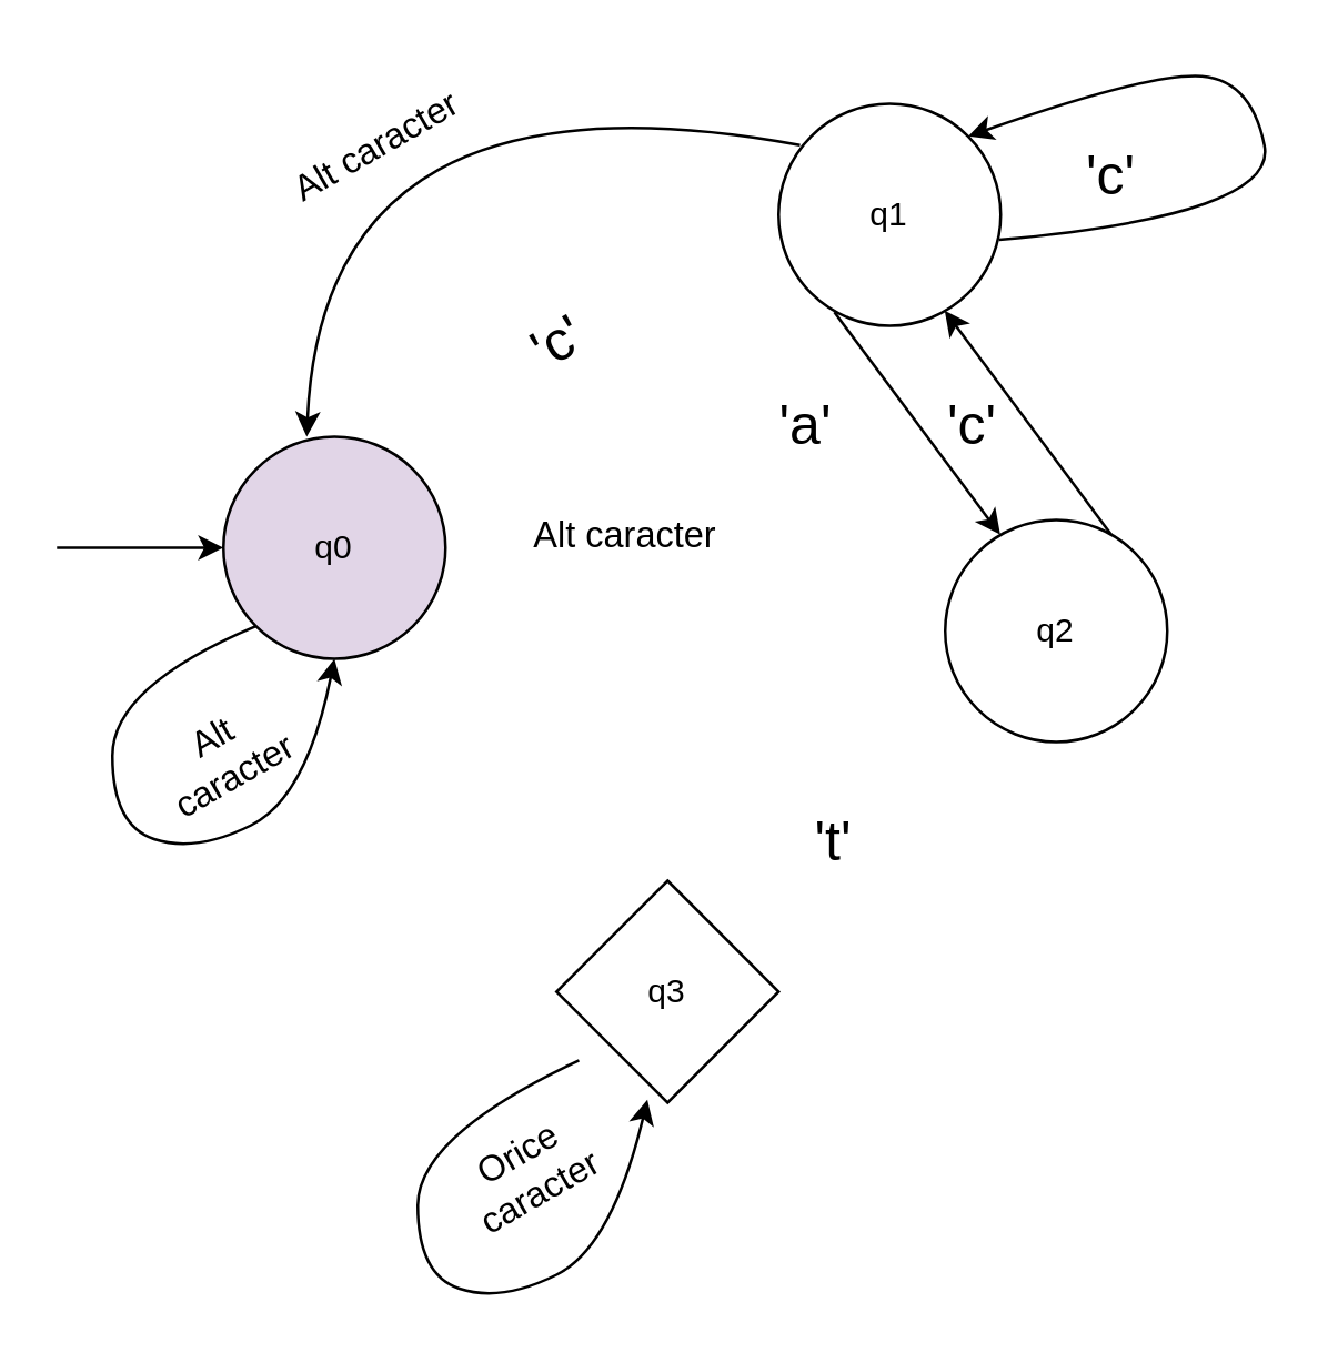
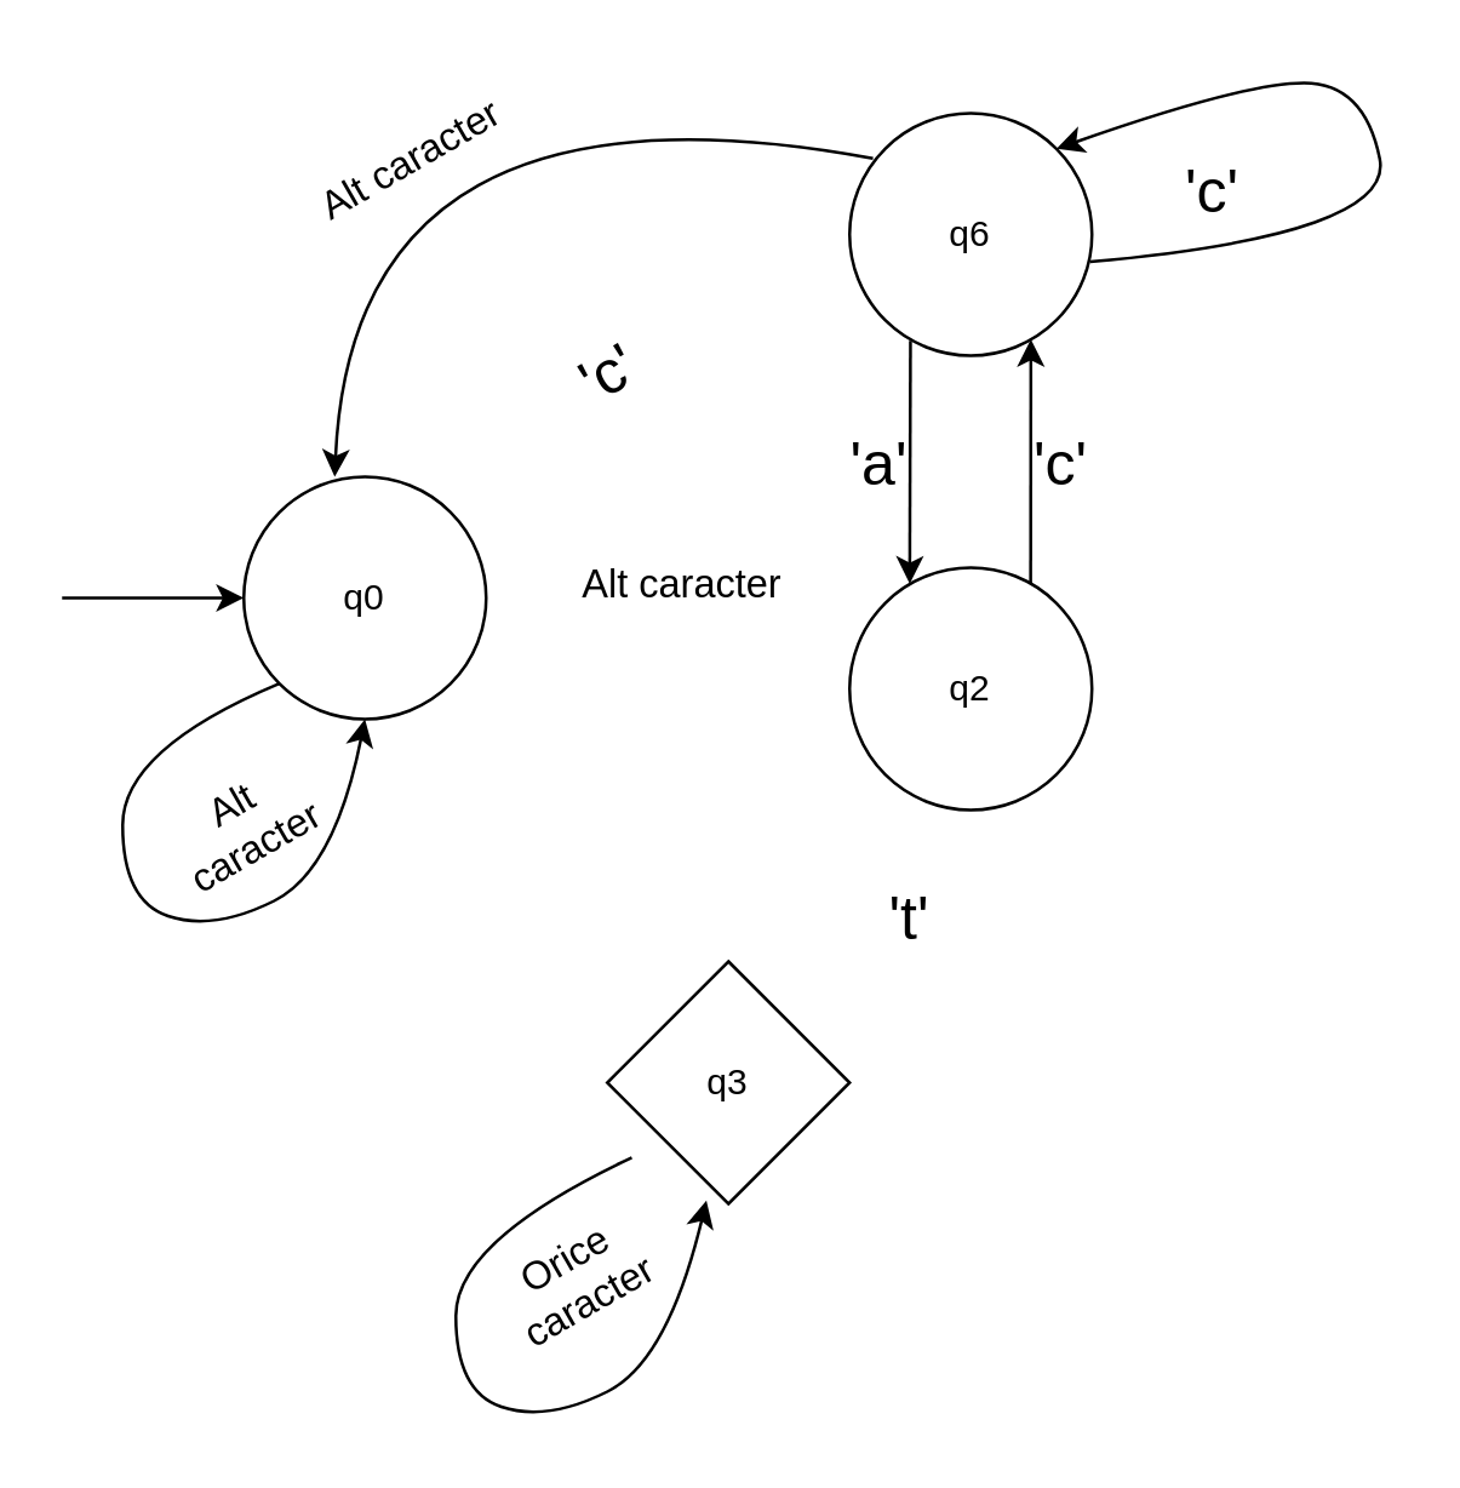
- <mxCell id="3" value="q1" style="ellipse;whiteSpace=wrap;html=1;aspect=fixed;" vertex="1" parent="1"><mxGeometry x="280" y="36.8" width="80" height="80" as="geometry" /></mxCell>
+ <mxCell id="3" value="q6" style="ellipse;whiteSpace=wrap;html=1;aspect=fixed;" vertex="1" parent="1"><mxGeometry x="280" y="36.8" width="80" height="80" as="geometry" /></mxCell>
- <mxCell id="2" value="q0" style="ellipse;whiteSpace=wrap;html=1;aspect=fixed;fillColor=#e1d5e7;" vertex="1" parent="1"><mxGeometry x="80" y="156.8" width="80" height="80" as="geometry" /></mxCell>
+ <mxCell id="2" value="q0" style="ellipse;whiteSpace=wrap;html=1;aspect=fixed;" vertex="1" parent="1"><mxGeometry x="80" y="156.8" width="80" height="80" as="geometry" /></mxCell>
- <mxCell id="4" value="q2" style="ellipse;whiteSpace=wrap;html=1;aspect=fixed;" vertex="1" parent="1"><mxGeometry x="340" y="186.8" width="80" height="80" as="geometry" /></mxCell>
+ <mxCell id="4" value="q2" style="ellipse;whiteSpace=wrap;html=1;aspect=fixed;" vertex="1" parent="1"><mxGeometry x="280" y="186.8" width="80" height="80" as="geometry" /></mxCell>
